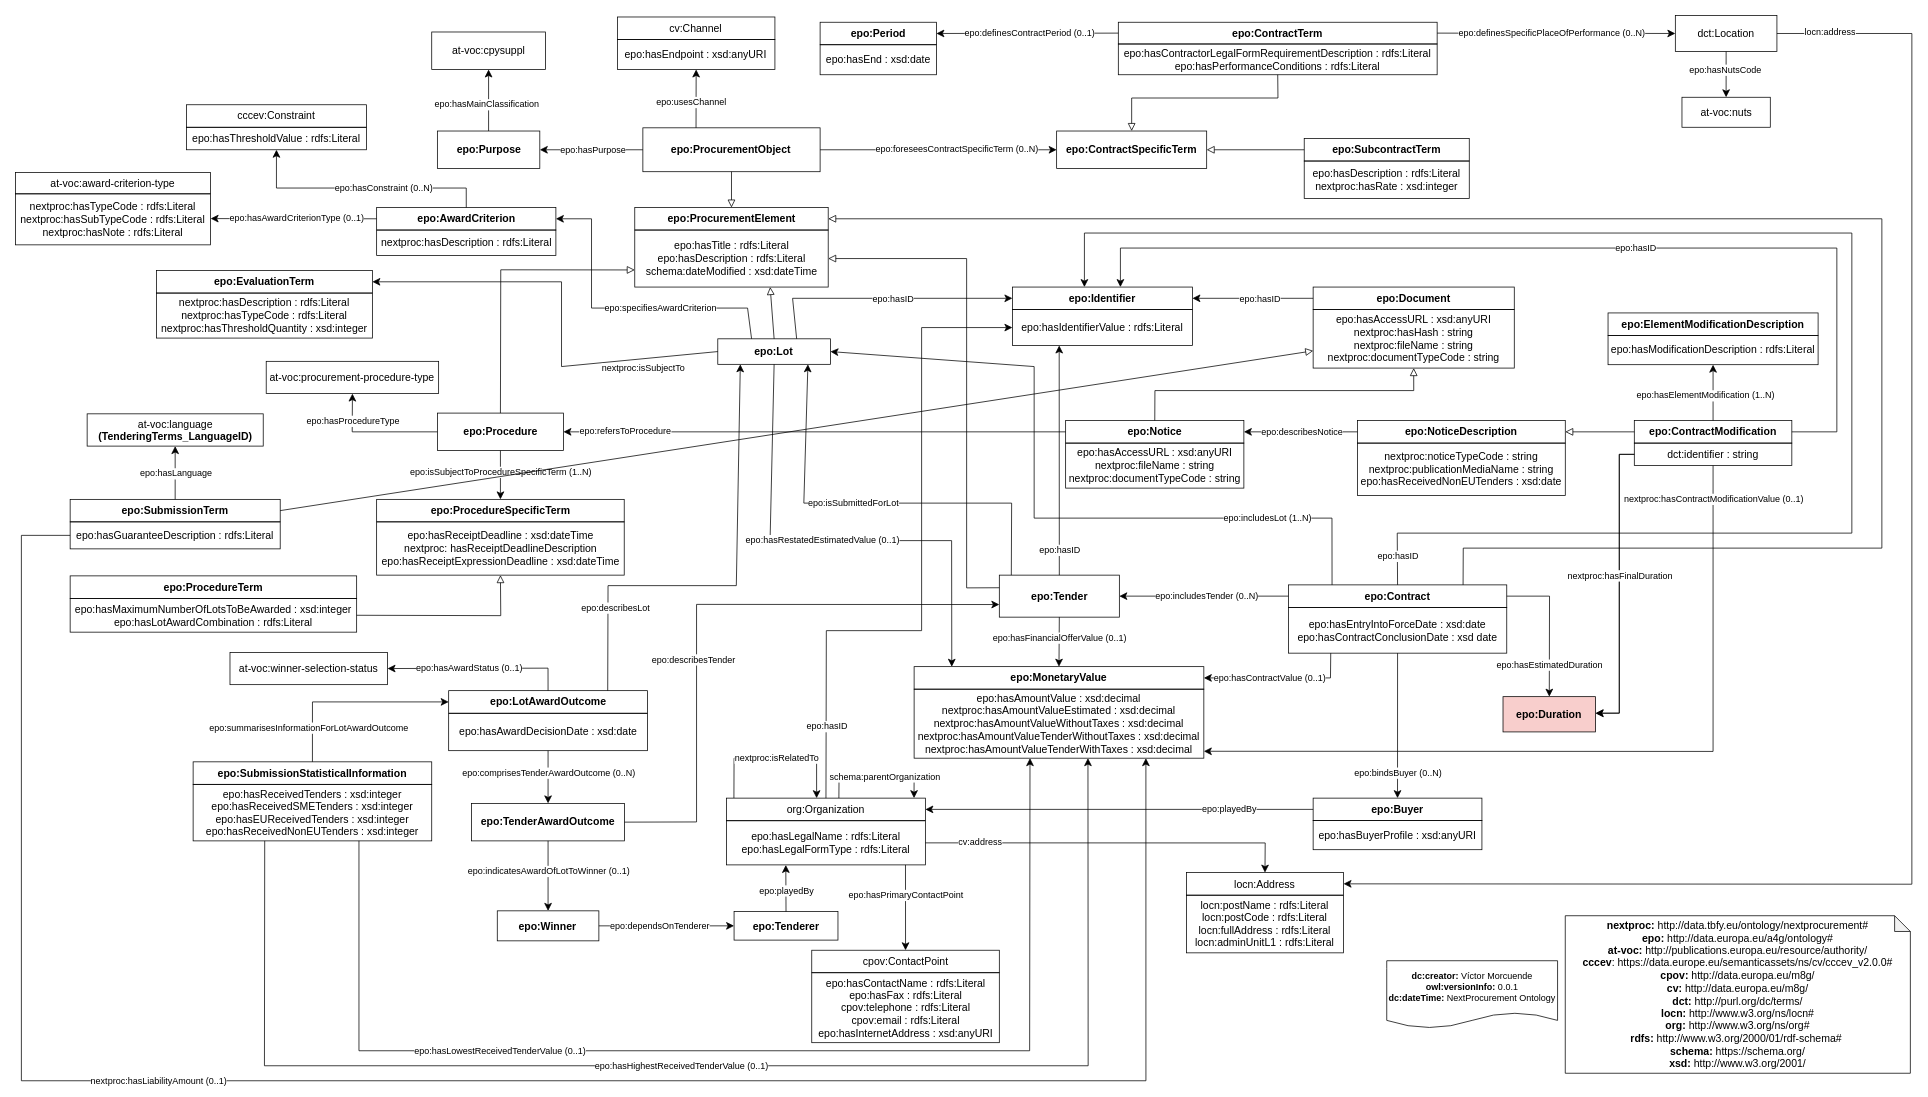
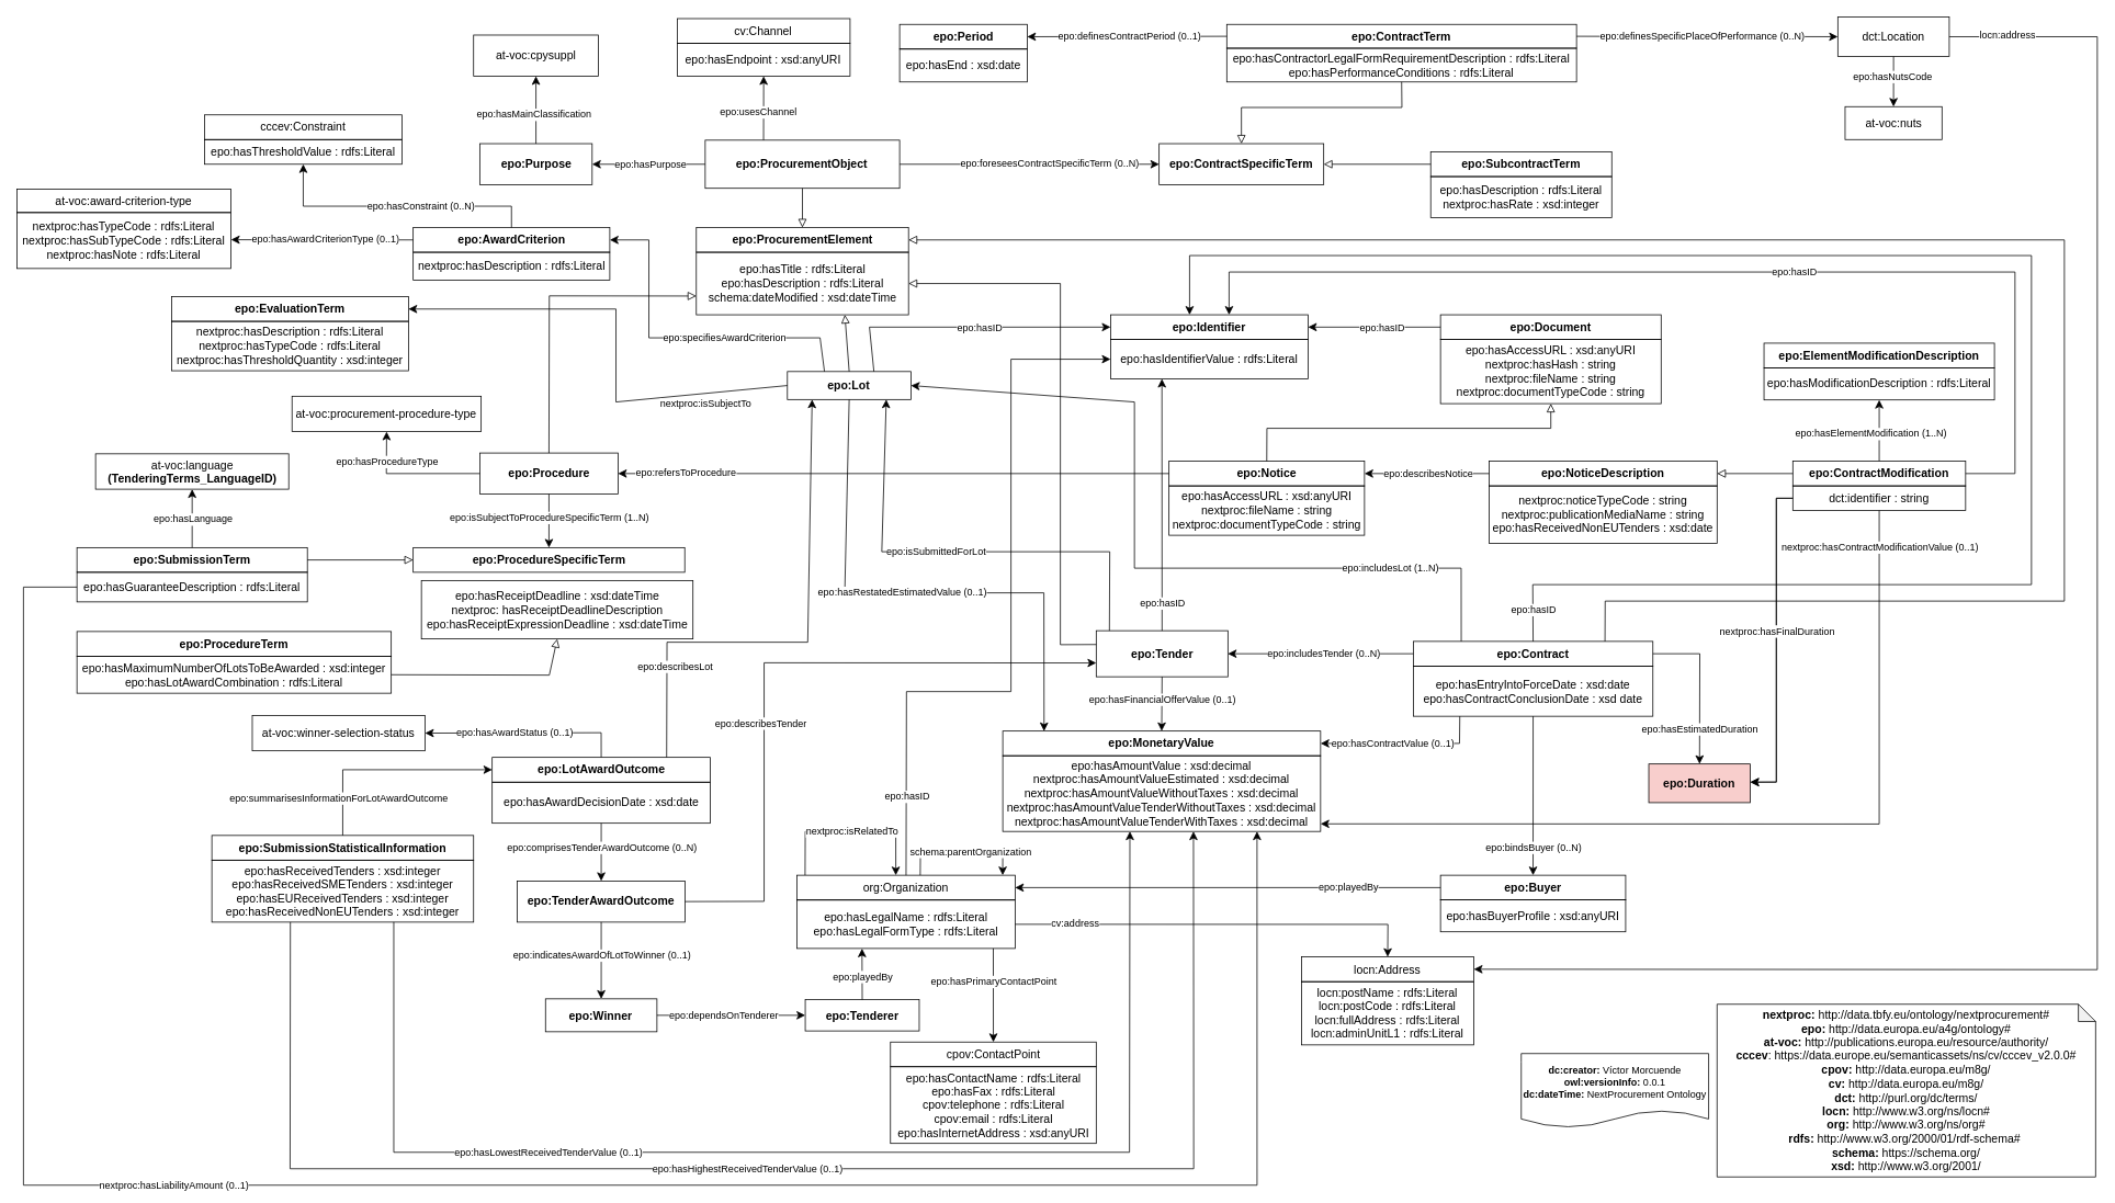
- <mxCell id="116" value="" style="endArrow=block;html=1;fontColor=#000099;endFill=0;endSize=8;arcSize=0;rounded=0;exitX=1;exitY=0.5;exitDx=0;exitDy=0;" parent="1" source="114" target="80" edge="1"><mxGeometry width="50" height="50" relative="1" as="geometry"><mxPoint x="360" y="681" as="sourcePoint" /><mxPoint x="490" y="631" as="targetPoint" /></mxGeometry></mxCell>
+ <mxCell id="116" value="" style="endArrow=block;html=1;fontColor=#000099;endFill=0;endSize=8;arcSize=0;rounded=0;exitX=1;exitY=0.5;exitDx=0;exitDy=0;entryX=0;entryY=0.5;entryDx=0;entryDy=0;" parent="1" source="114" target="54" edge="1"><mxGeometry width="50" height="50" relative="1" as="geometry"><mxPoint x="360" y="681" as="sourcePoint" /><mxPoint x="490" y="631" as="targetPoint" /></mxGeometry></mxCell>
- <mxCell id="57" value="&lt;font style=&quot;font-size: 14px;&quot;&gt;epo:hasReceiptDeadline : xsd:dateTime&lt;br&gt;nextproc:&amp;nbsp;hasReceiptDeadlineDescription&lt;br&gt;epo:hasReceiptExpressionDeadline : xsd:dateTime&lt;/font&gt;&lt;span style=&quot;border-color: var(--border-color);&quot;&gt;&lt;br&gt;&lt;/span&gt;" style="rounded=0;whiteSpace=wrap;html=1;snapToPoint=1;points=[[0.1,0],[0.2,0],[0.3,0],[0.4,0],[0.5,0],[0.6,0],[0.7,0],[0.8,0],[0.9,0],[0,0.1],[0,0.3],[0,0.5],[0,0.7],[0,0.9],[0.1,1],[0.2,1],[0.3,1],[0.4,1],[0.5,1],[0.6,1],[0.7,1],[0.8,1],[0.9,1],[1,0.1],[1,0.3],[1,0.5],[1,0.7],[1,0.9]];fontFamily=Helvetica;fontSize=14;fillColor=none;" parent="1" vertex="1"><mxGeometry x="501.57" y="695" width="330" height="71" as="geometry" /></mxCell>
+ <mxCell id="57" value="&lt;font style=&quot;font-size: 14px;&quot;&gt;epo:hasReceiptDeadline : xsd:dateTime&lt;br&gt;nextproc:&amp;nbsp;hasReceiptDeadlineDescription&lt;br&gt;epo:hasReceiptExpressionDeadline : xsd:dateTime&lt;/font&gt;&lt;span style=&quot;border-color: var(--border-color);&quot;&gt;&lt;br&gt;&lt;/span&gt;" style="rounded=0;whiteSpace=wrap;html=1;snapToPoint=1;points=[[0.1,0],[0.2,0],[0.3,0],[0.4,0],[0.5,0],[0.6,0],[0.7,0],[0.8,0],[0.9,0],[0,0.1],[0,0.3],[0,0.5],[0,0.7],[0,0.9],[0.1,1],[0.2,1],[0.3,1],[0.4,1],[0.5,1],[0.6,1],[0.7,1],[0.8,1],[0.9,1],[1,0.1],[1,0.3],[1,0.5],[1,0.7],[1,0.9]];fontFamily=Helvetica;fontSize=14;fillColor=none;" parent="1" vertex="1"><mxGeometry x="511.57" y="705" width="330" height="71" as="geometry" /></mxCell>
